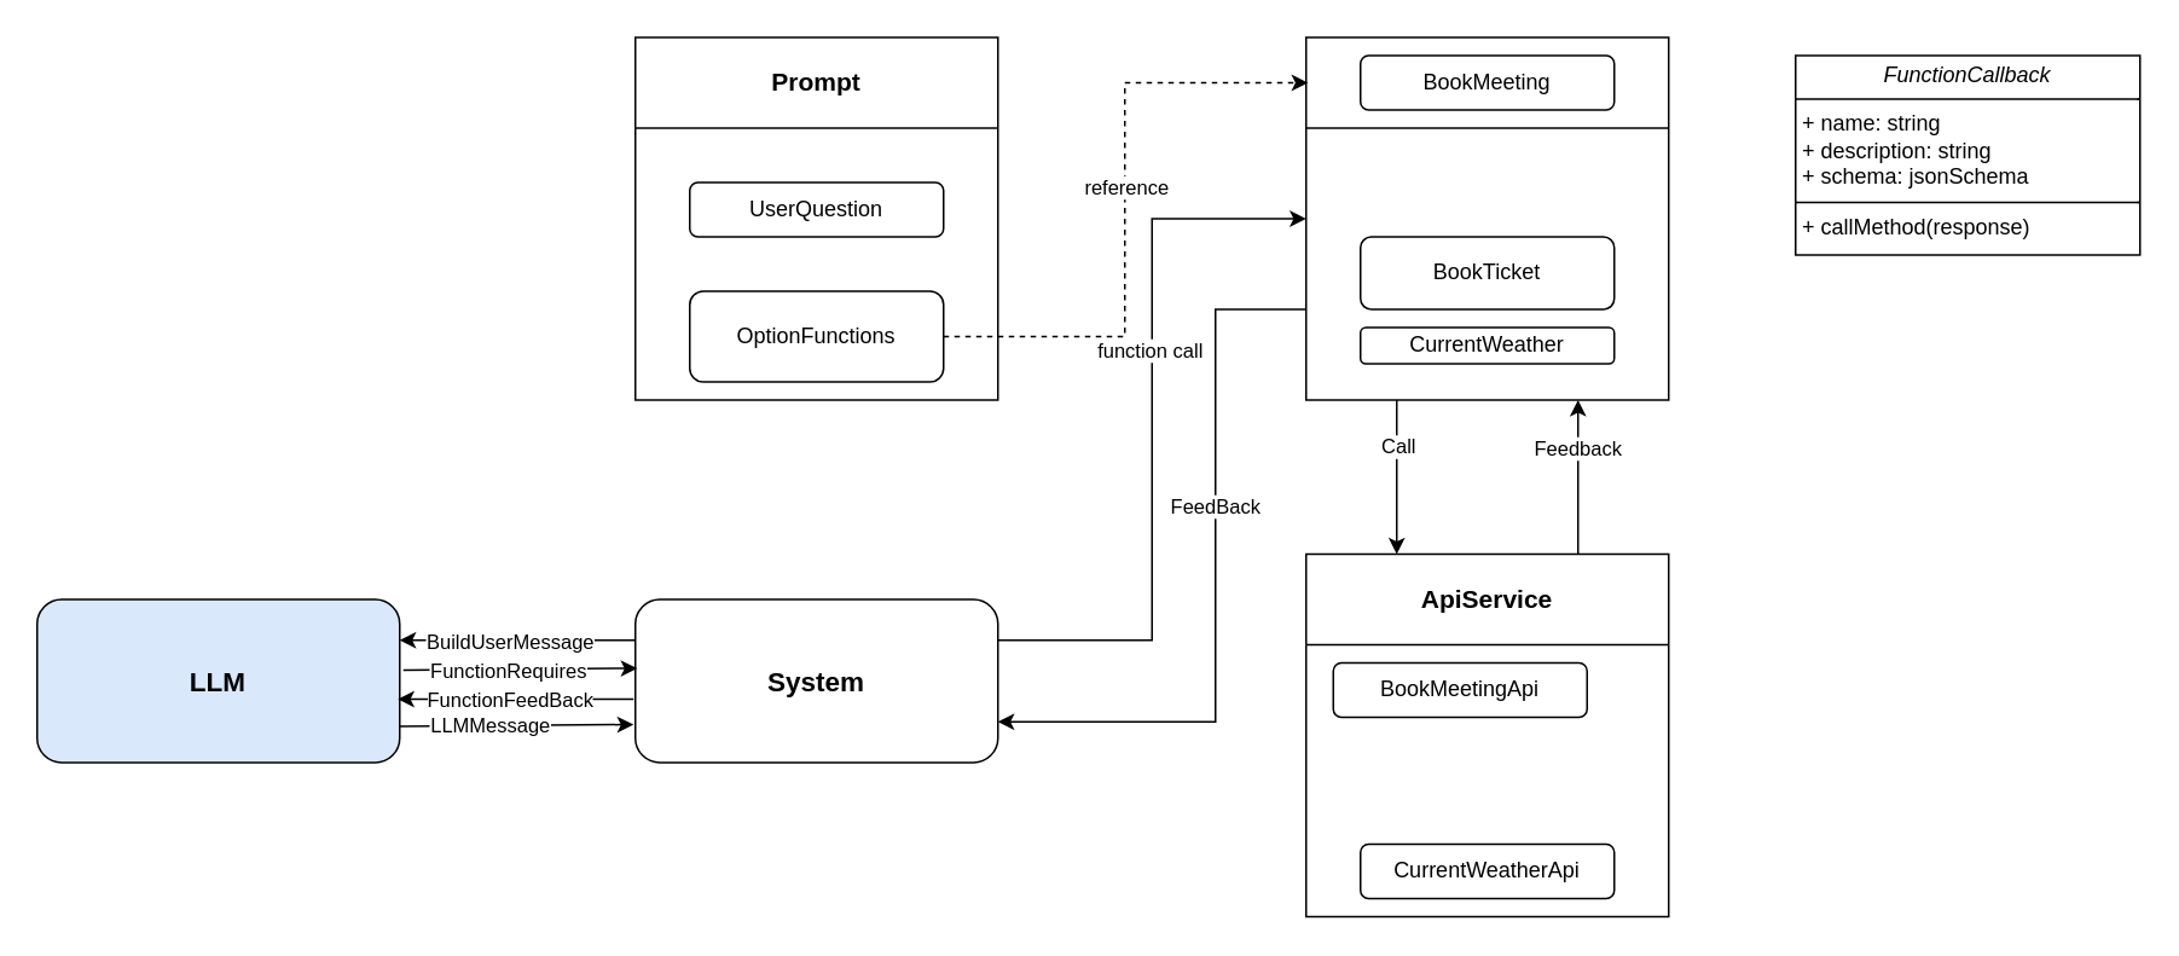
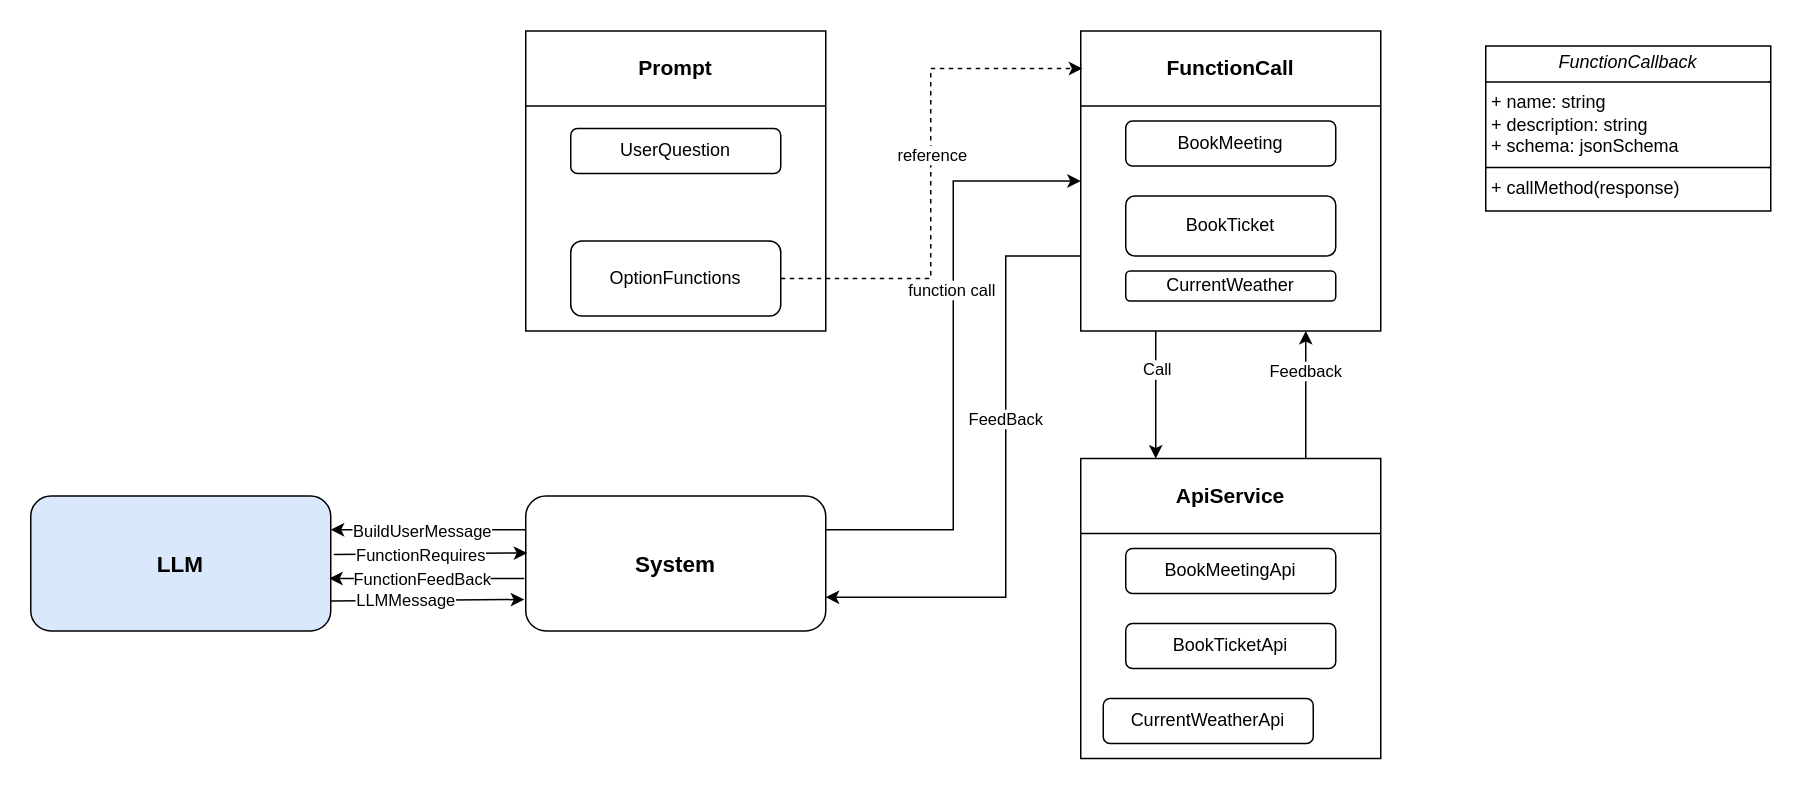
- <mxCell id="12" value="BookMeeting" style="rounded=1;whiteSpace=wrap;html=1;" vertex="1" parent="11"><mxGeometry x="30" y="10" width="140" height="30" as="geometry" /></mxCell>
+ <mxCell id="12" value="BookMeeting" style="rounded=1;whiteSpace=wrap;html=1;" vertex="1" parent="11"><mxGeometry x="30" y="60" width="140" height="30" as="geometry" /></mxCell>
- <mxCell id="3" value="UserQuestion" style="rounded=1;whiteSpace=wrap;html=1;" vertex="1" parent="2"><mxGeometry x="30" y="80" width="140" height="30" as="geometry" /></mxCell>
+ <mxCell id="3" value="UserQuestion" style="rounded=1;whiteSpace=wrap;html=1;" vertex="1" parent="2"><mxGeometry x="30" y="65" width="140" height="30" as="geometry" /></mxCell>
- <mxCell id="18" value="BookMeetingApi" style="rounded=1;whiteSpace=wrap;html=1;" vertex="1" parent="17"><mxGeometry x="15" y="60" width="140" height="30" as="geometry" /></mxCell>
+ <mxCell id="18" value="BookMeetingApi" style="rounded=1;whiteSpace=wrap;html=1;" vertex="1" parent="17"><mxGeometry x="30" y="60" width="140" height="30" as="geometry" /></mxCell>
+ <mxCell id="19" value="BookTicketApi" style="rounded=1;whiteSpace=wrap;html=1;" vertex="1" parent="17"><mxGeometry x="30" y="110" width="140" height="30" as="geometry" /></mxCell>
- <mxCell id="20" value="CurrentWeatherApi" style="rounded=1;whiteSpace=wrap;html=1;" vertex="1" parent="17"><mxGeometry x="30" y="160" width="140" height="30" as="geometry" /></mxCell>
+ <mxCell id="20" value="CurrentWeatherApi" style="rounded=1;whiteSpace=wrap;html=1;" vertex="1" parent="17"><mxGeometry x="15" y="160" width="140" height="30" as="geometry" /></mxCell>
